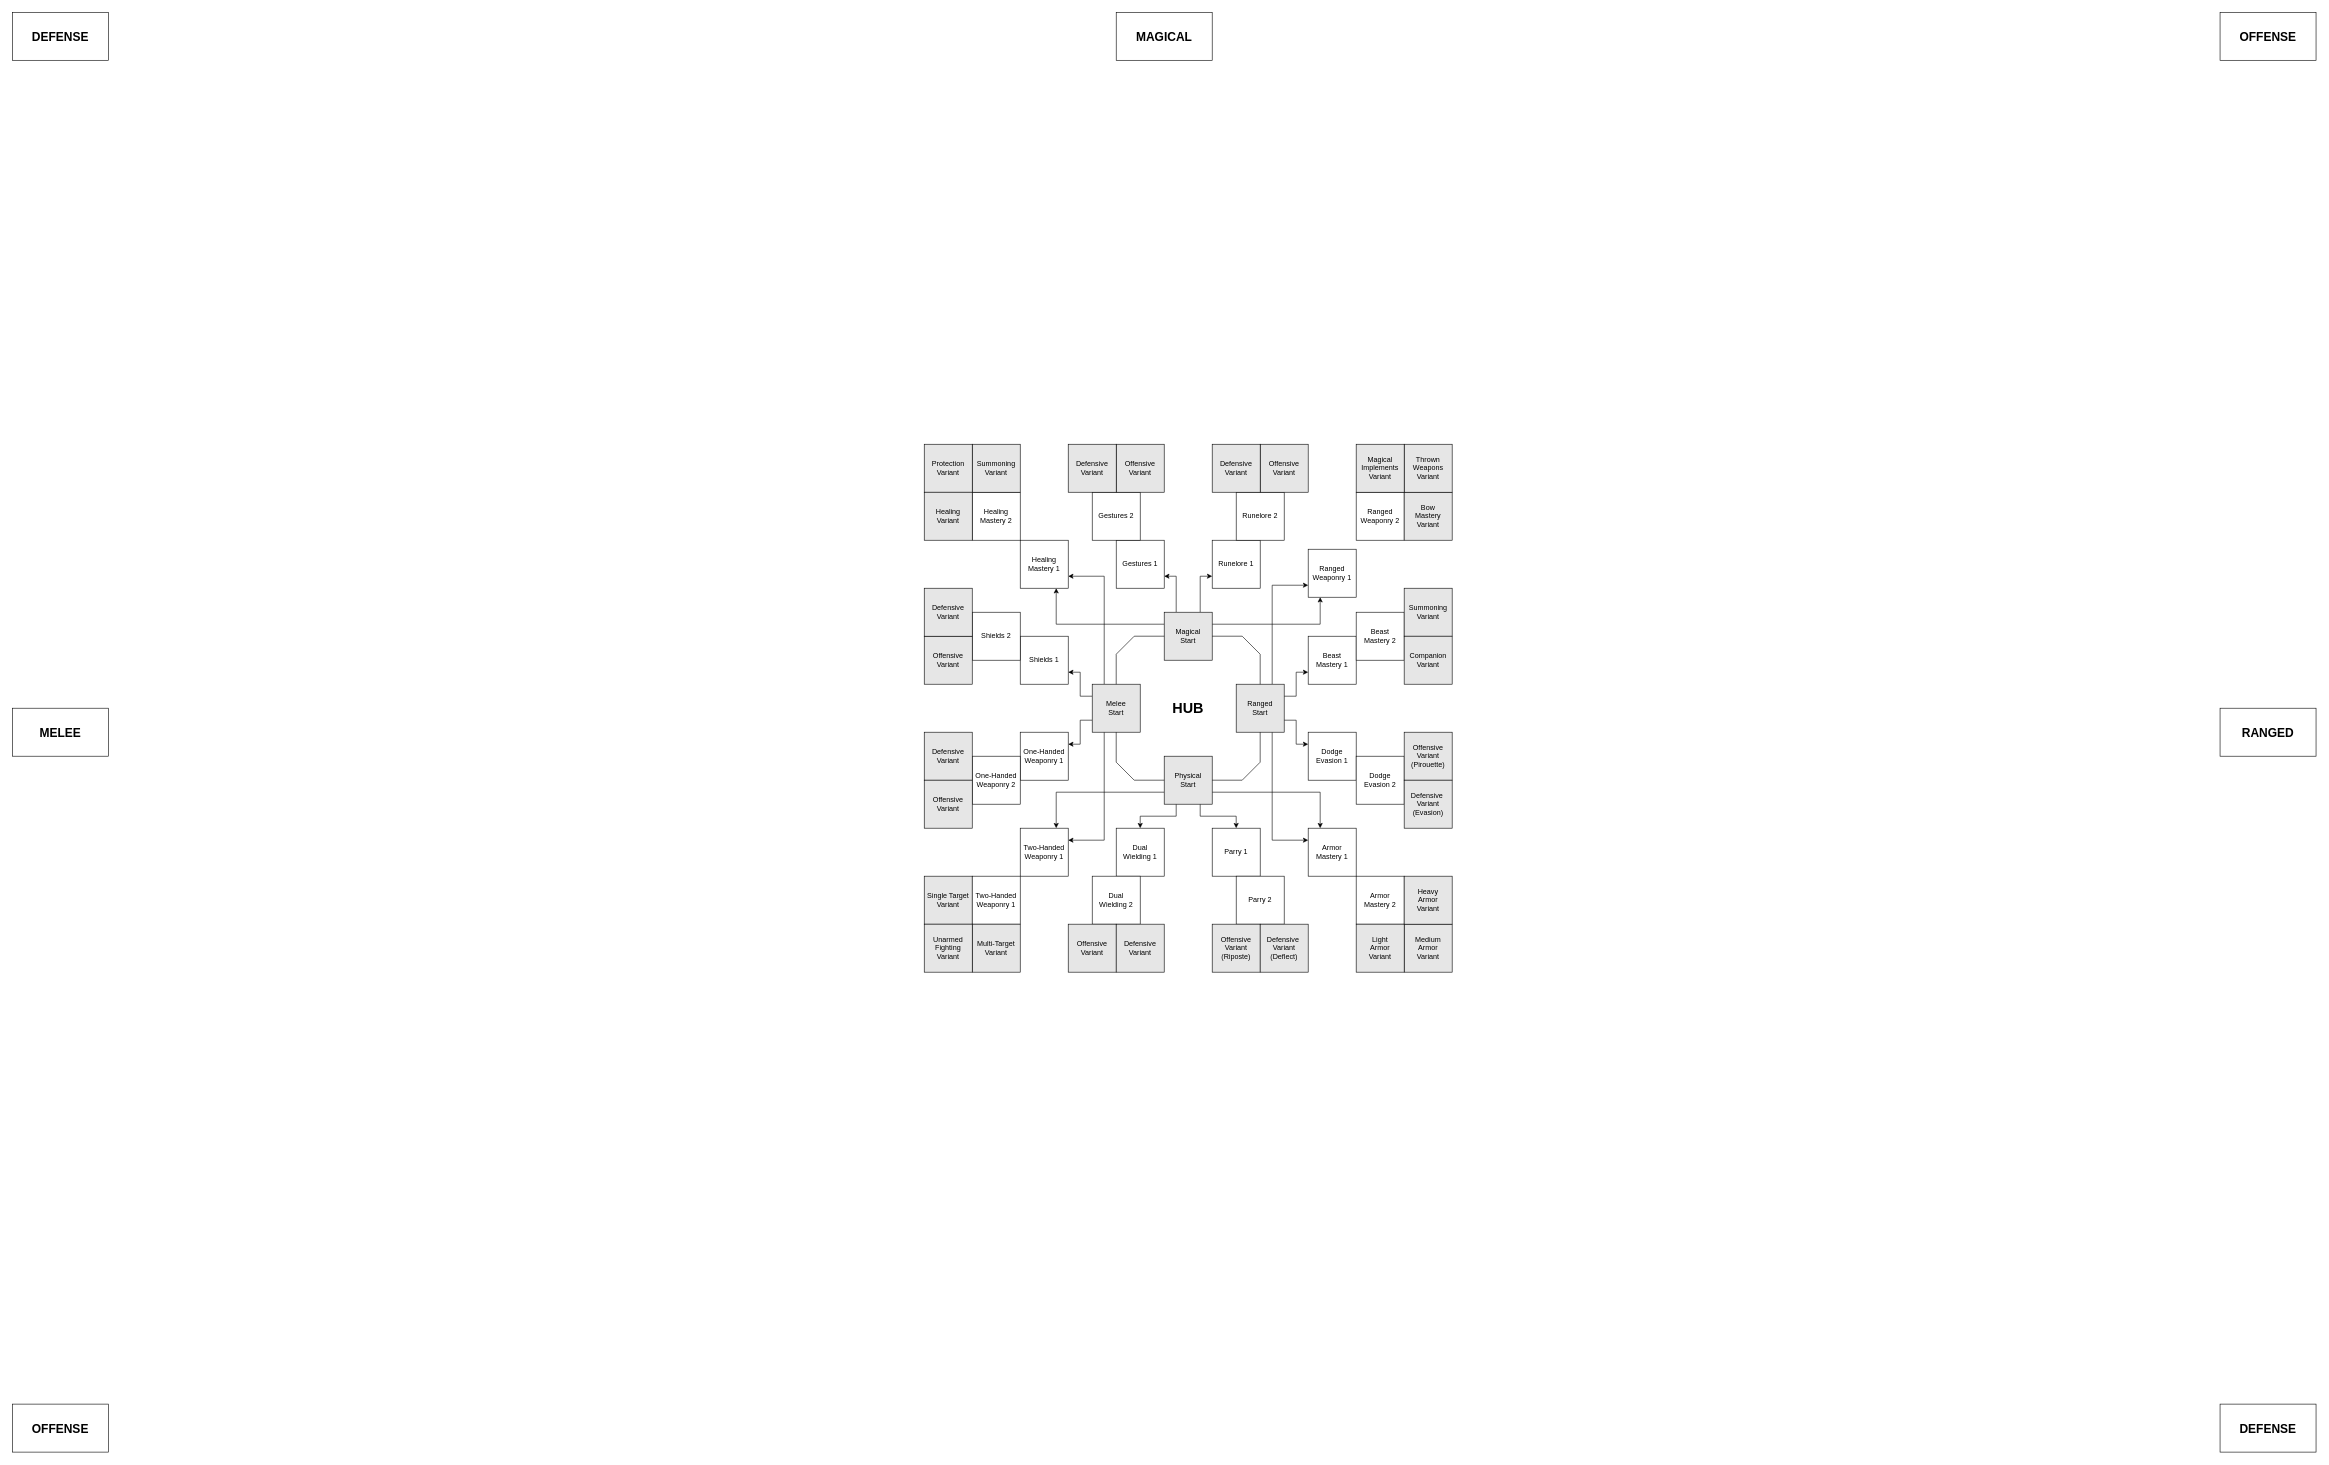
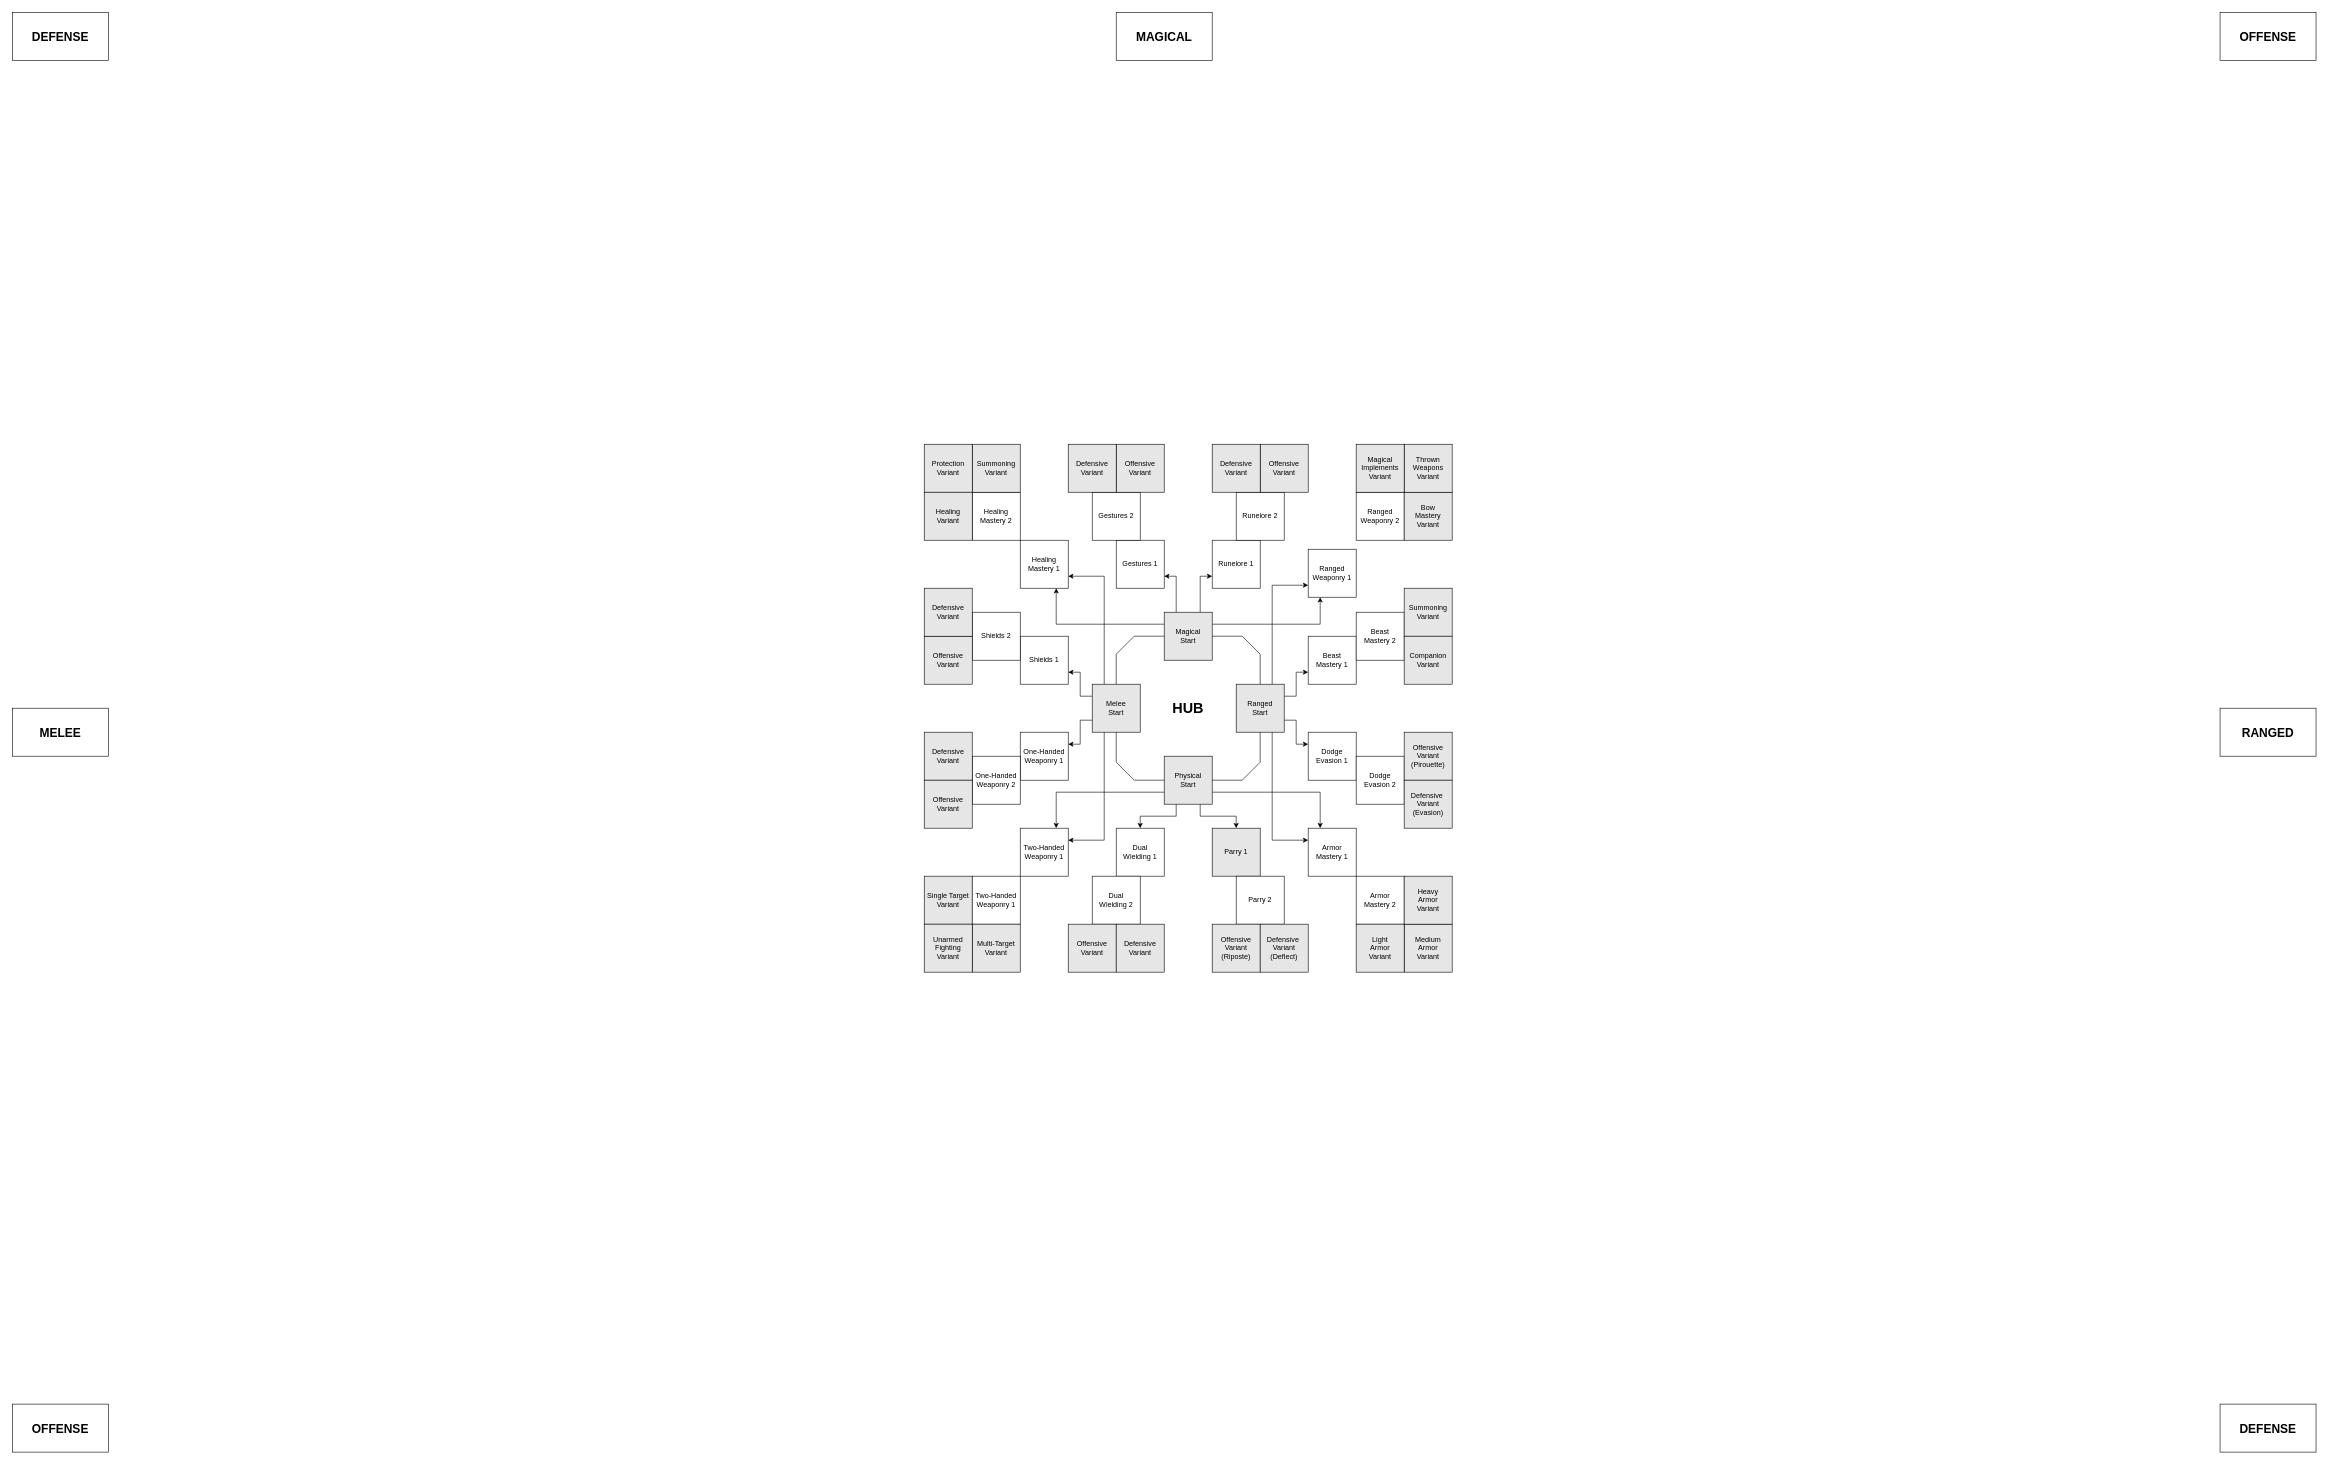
- <mxCell id="23" value="Parry 1" style="whiteSpace=wrap;html=1;aspect=fixed;" vertex="1" parent="1"><mxGeometry x="2020" y="1380" width="80" height="80" as="geometry" /></mxCell>
+ <mxCell id="23" value="Parry 1" style="whiteSpace=wrap;html=1;aspect=fixed;fillColor=#e6e6e6;" vertex="1" parent="1"><mxGeometry x="2020" y="1380" width="80" height="80" as="geometry" /></mxCell>
